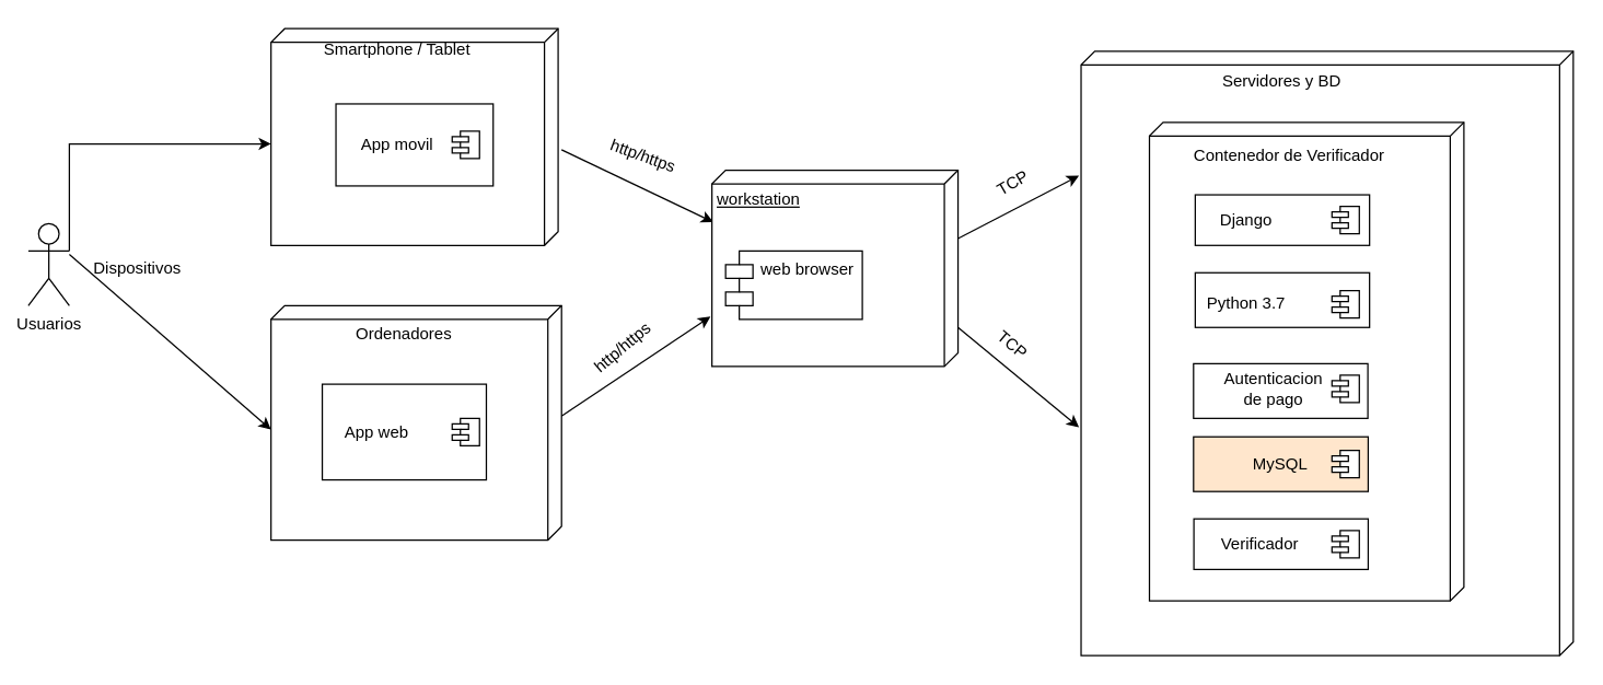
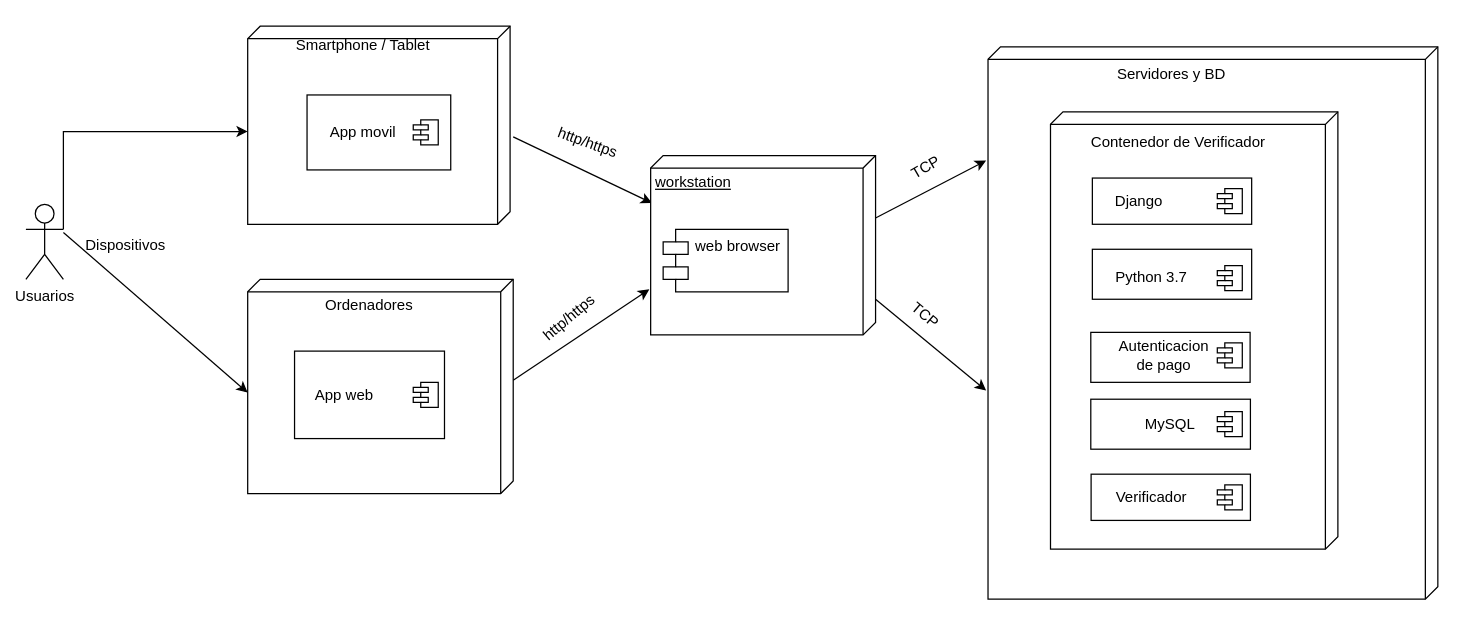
- <mxCell id="20" value="Python 3.7" style="text;html=1;strokeColor=none;fillColor=none;align=center;verticalAlign=middle;whiteSpace=wrap;rounded=0;" parent="1" vertex="1"><mxGeometry x="881" y="212" width="60" height="20" as="geometry" /></mxCell>
+ <mxCell id="20" value="Python 3.7" style="text;html=1;strokeColor=none;fillColor=none;align=center;verticalAlign=middle;whiteSpace=wrap;rounded=0;" parent="1" vertex="1"><mxGeometry x="891" y="212" width="60" height="20" as="geometry" /></mxCell>
- <mxCell id="39" value="MySQL" style="rounded=0;whiteSpace=wrap;html=1;fillColor=#ffe6cc;" vertex="1" parent="1"><mxGeometry x="872.25" y="319" width="127.75" height="40" as="geometry" /></mxCell>
+ <mxCell id="39" value="MySQL" style="rounded=0;whiteSpace=wrap;html=1;" vertex="1" parent="1"><mxGeometry x="872.25" y="319" width="127.75" height="40" as="geometry" /></mxCell>
